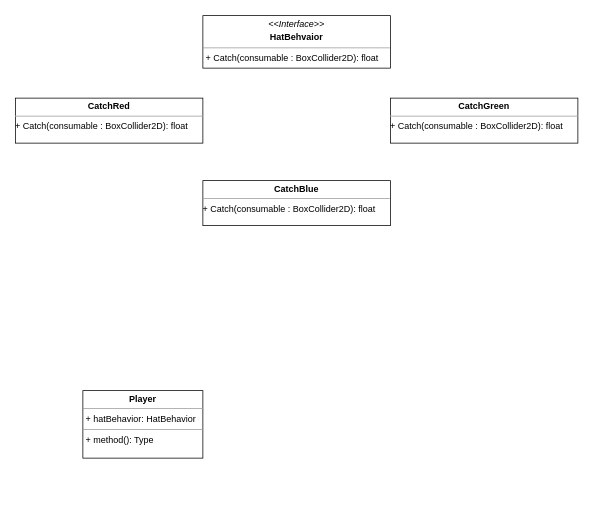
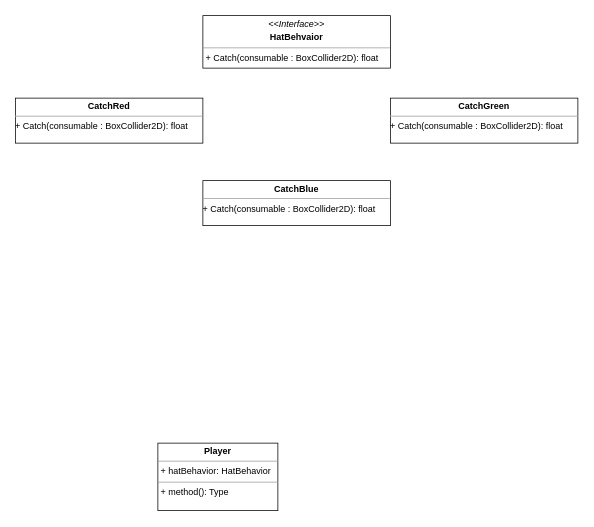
- <mxCell id="6" value="&lt;p style=&quot;margin:0px;margin-top:4px;text-align:center;&quot;&gt;&lt;b&gt;Player&lt;/b&gt;&lt;br&gt;&lt;/p&gt;&lt;hr size=&quot;1&quot;&gt;&lt;p style=&quot;margin:0px;margin-left:4px;&quot;&gt;+ hatBehavior: HatBehavior&lt;/p&gt;&lt;hr size=&quot;1&quot;&gt;&lt;p style=&quot;margin:0px;margin-left:4px;&quot;&gt;+ method(): Type&lt;/p&gt;" style="verticalAlign=top;align=left;overflow=fill;fontSize=12;fontFamily=Helvetica;html=1;" vertex="1" parent="1"><mxGeometry x="110" y="520" width="160" height="90" as="geometry" /></mxCell>
+ <mxCell id="6" value="&lt;p style=&quot;margin:0px;margin-top:4px;text-align:center;&quot;&gt;&lt;b&gt;Player&lt;/b&gt;&lt;br&gt;&lt;/p&gt;&lt;hr size=&quot;1&quot;&gt;&lt;p style=&quot;margin:0px;margin-left:4px;&quot;&gt;+ hatBehavior: HatBehavior&lt;/p&gt;&lt;hr size=&quot;1&quot;&gt;&lt;p style=&quot;margin:0px;margin-left:4px;&quot;&gt;+ method(): Type&lt;/p&gt;" style="verticalAlign=top;align=left;overflow=fill;fontSize=12;fontFamily=Helvetica;html=1;" vertex="1" parent="1"><mxGeometry x="210" y="590" width="160" height="90" as="geometry" /></mxCell>
